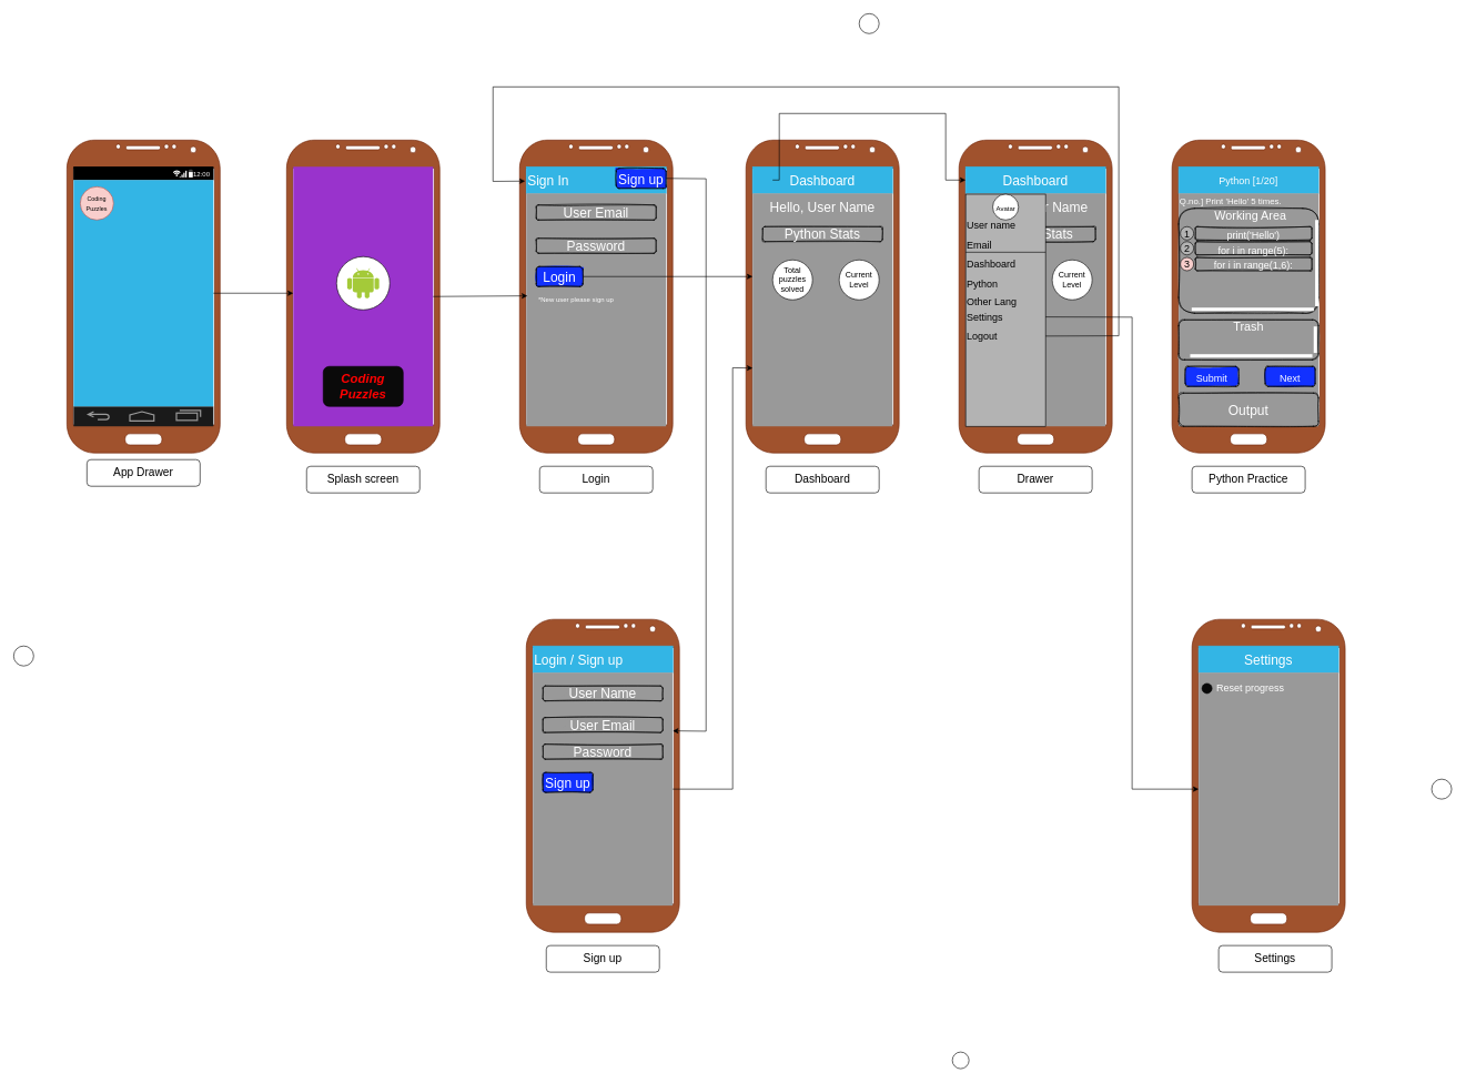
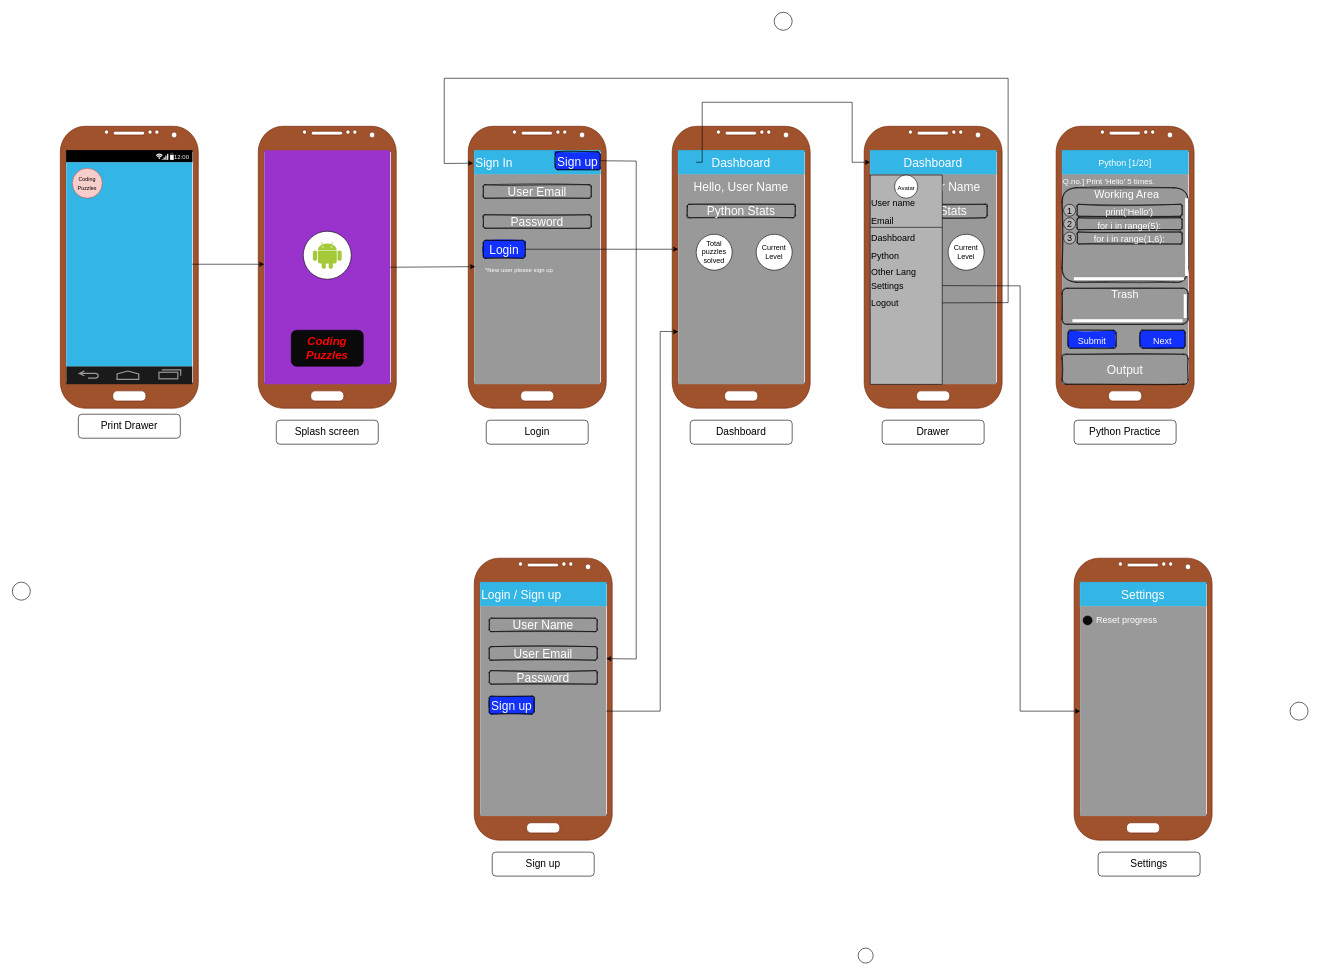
- <mxCell id="91" value="3" style="ellipse;whiteSpace=wrap;html=1;aspect=fixed;fontSize=15;fillColor=#f8cecc;" parent="1" vertex="1"><mxGeometry x="1772.5" y="386.25" width="20" height="20" as="geometry" /></mxCell>
+ <mxCell id="91" value="3" style="ellipse;whiteSpace=wrap;html=1;aspect=fixed;fontSize=15;fillColor=#B3B3B3;" parent="1" vertex="1"><mxGeometry x="1772.5" y="386.25" width="20" height="20" as="geometry" /></mxCell>
- <mxCell id="62" value="&lt;font style=&quot;font-size: 17px&quot;&gt;App Drawer&lt;/font&gt;" style="rounded=1;whiteSpace=wrap;html=1;fontSize=15;fillColor=#FFFFFF;" parent="1" vertex="1"><mxGeometry x="130" y="690" width="170" height="40" as="geometry" /></mxCell>
+ <mxCell id="62" value="&lt;font style=&quot;font-size: 17px&quot;&gt;Print Drawer&lt;/font&gt;" style="rounded=1;whiteSpace=wrap;html=1;fontSize=15;fillColor=#FFFFFF;" parent="1" vertex="1"><mxGeometry x="130" y="690" width="170" height="40" as="geometry" /></mxCell>
